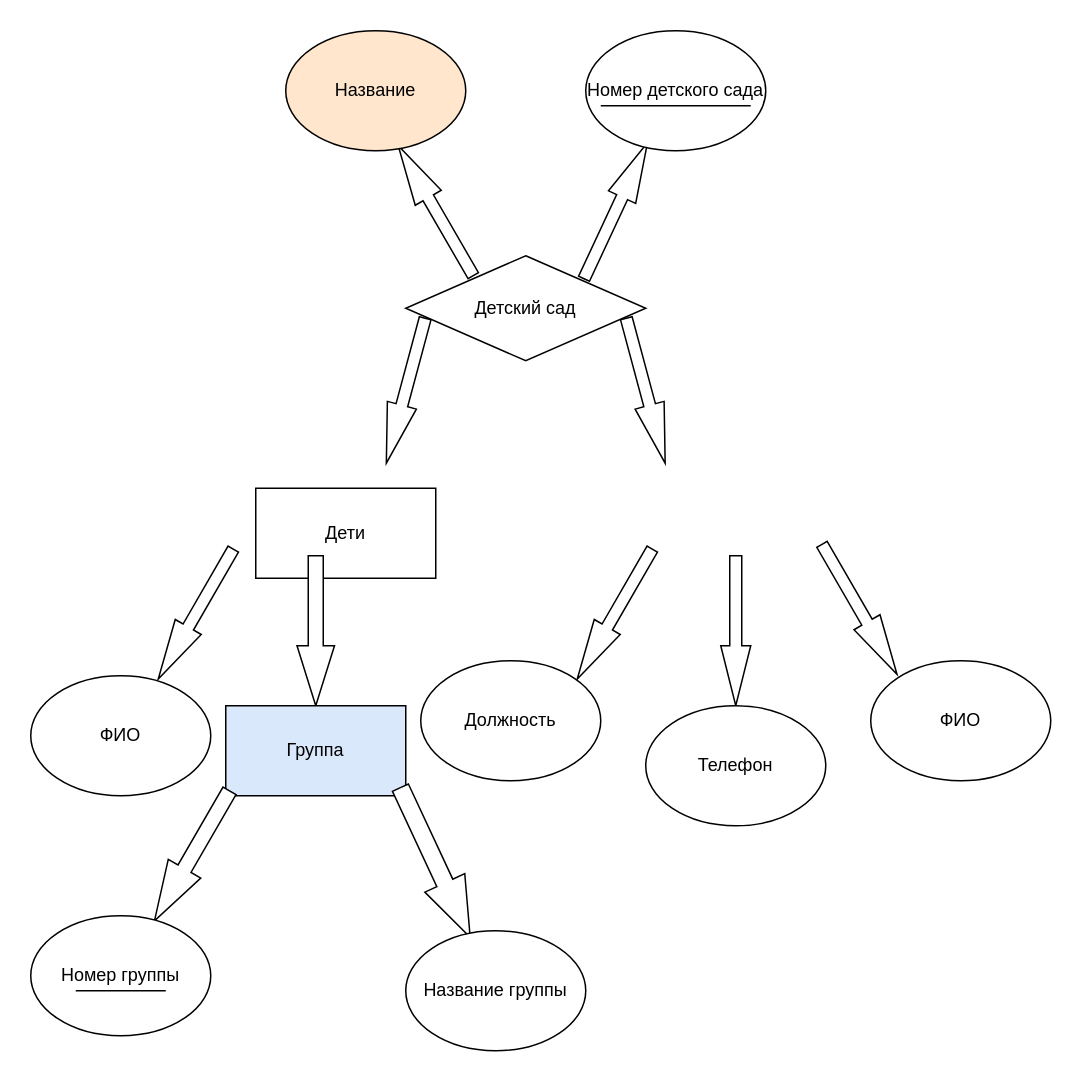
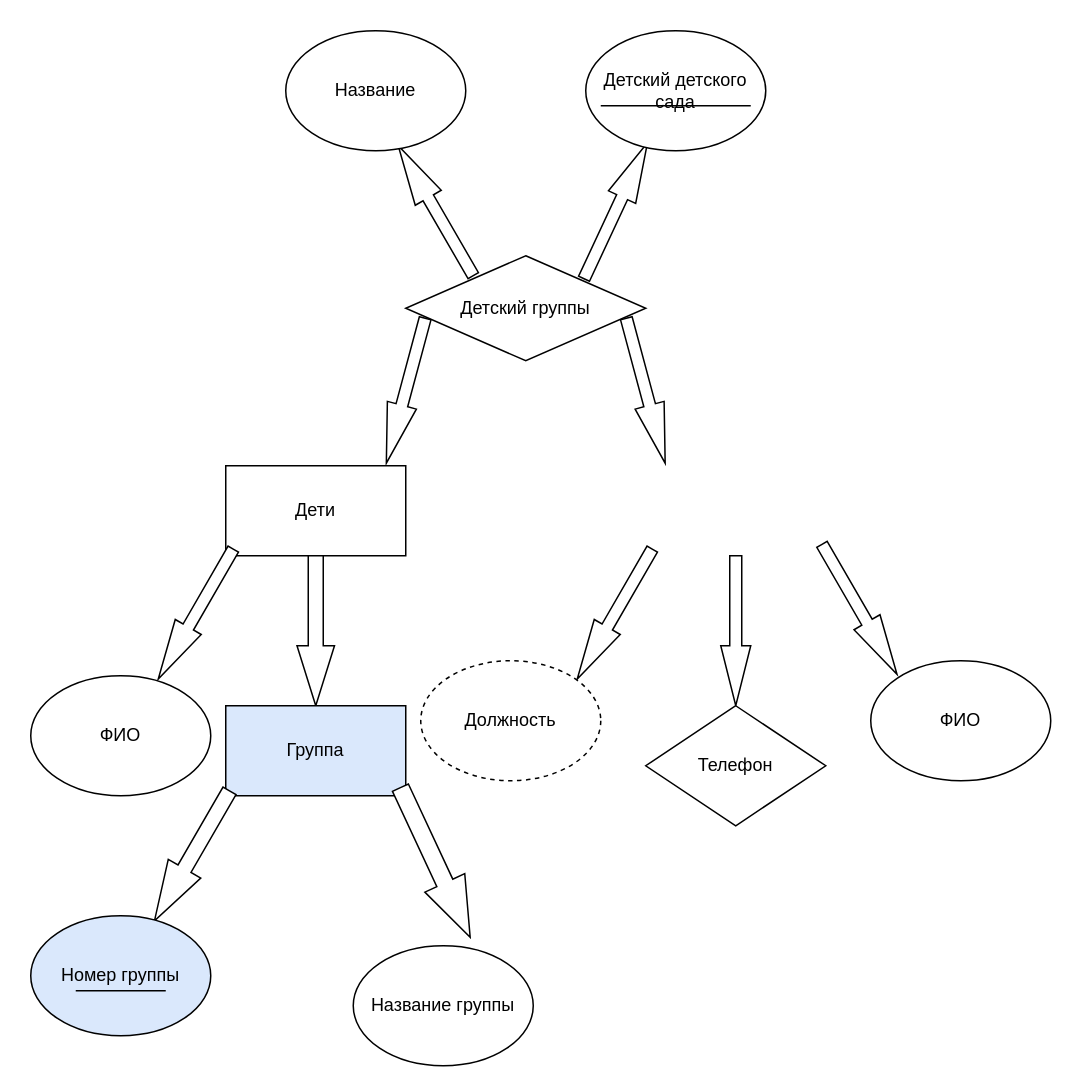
- <mxCell id="6" value="&lt;font style=&quot;vertical-align: inherit;&quot;&gt;&lt;font style=&quot;vertical-align: inherit;&quot;&gt;Название&lt;/font&gt;&lt;/font&gt;" style="ellipse;whiteSpace=wrap;html=1;fillColor=#ffe6cc;" vertex="1" parent="1"><mxGeometry x="190" y="20" width="120" height="80" as="geometry" /></mxCell>
+ <mxCell id="6" value="&lt;font style=&quot;vertical-align: inherit;&quot;&gt;&lt;font style=&quot;vertical-align: inherit;&quot;&gt;Название&lt;/font&gt;&lt;/font&gt;" style="ellipse;whiteSpace=wrap;html=1;" vertex="1" parent="1"><mxGeometry x="190" y="20" width="120" height="80" as="geometry" /></mxCell>
- <mxCell id="4" value="&lt;font style=&quot;vertical-align: inherit;&quot;&gt;&lt;font style=&quot;vertical-align: inherit;&quot;&gt;&lt;font style=&quot;vertical-align: inherit;&quot;&gt;&lt;font style=&quot;vertical-align: inherit;&quot;&gt;Номер детского сада&lt;/font&gt;&lt;/font&gt;&lt;/font&gt;&lt;/font&gt;" style="ellipse;whiteSpace=wrap;html=1;" vertex="1" parent="1"><mxGeometry x="390" y="20" width="120" height="80" as="geometry" /></mxCell>
+ <mxCell id="4" value="&lt;font style=&quot;vertical-align: inherit;&quot;&gt;&lt;font style=&quot;vertical-align: inherit;&quot;&gt;&lt;font style=&quot;vertical-align: inherit;&quot;&gt;&lt;font style=&quot;vertical-align: inherit;&quot;&gt;Детский детского сада&lt;/font&gt;&lt;/font&gt;&lt;/font&gt;&lt;/font&gt;" style="ellipse;whiteSpace=wrap;html=1;" vertex="1" parent="1"><mxGeometry x="390" y="20" width="120" height="80" as="geometry" /></mxCell>
- <mxCell id="2" value="&lt;font style=&quot;vertical-align: inherit;&quot;&gt;&lt;font style=&quot;vertical-align: inherit;&quot;&gt;Детский сад&lt;/font&gt;&lt;/font&gt;" style="rhombus;whiteSpace=wrap;html=1;" vertex="1" parent="1"><mxGeometry x="270" y="170" width="160" height="70" as="geometry" /></mxCell>
+ <mxCell id="2" value="&lt;font style=&quot;vertical-align: inherit;&quot;&gt;&lt;font style=&quot;vertical-align: inherit;&quot;&gt;Детский группы&lt;/font&gt;&lt;/font&gt;" style="rhombus;whiteSpace=wrap;html=1;" vertex="1" parent="1"><mxGeometry x="270" y="170" width="160" height="70" as="geometry" /></mxCell>
- <mxCell id="9" value="&lt;font style=&quot;vertical-align: inherit;&quot;&gt;&lt;font style=&quot;vertical-align: inherit;&quot;&gt;Дети&lt;/font&gt;&lt;/font&gt;" style="rounded=0;whiteSpace=wrap;html=1;" vertex="1" parent="1"><mxGeometry x="170" y="325" width="120" height="60" as="geometry" /></mxCell>
+ <mxCell id="9" value="&lt;font style=&quot;vertical-align: inherit;&quot;&gt;&lt;font style=&quot;vertical-align: inherit;&quot;&gt;Дети&lt;/font&gt;&lt;/font&gt;" style="rounded=0;whiteSpace=wrap;html=1;" vertex="1" parent="1"><mxGeometry x="150" y="310" width="120" height="60" as="geometry" /></mxCell>
- <mxCell id="15" value="&lt;font style=&quot;vertical-align: inherit;&quot;&gt;&lt;font style=&quot;vertical-align: inherit;&quot;&gt;Должность&lt;/font&gt;&lt;/font&gt;" style="ellipse;whiteSpace=wrap;html=1;" vertex="1" parent="1"><mxGeometry x="280" y="440" width="120" height="80" as="geometry" /></mxCell>
+ <mxCell id="15" value="&lt;font style=&quot;vertical-align: inherit;&quot;&gt;&lt;font style=&quot;vertical-align: inherit;&quot;&gt;Должность&lt;/font&gt;&lt;/font&gt;" style="ellipse;whiteSpace=wrap;html=1;dashed=1;" vertex="1" parent="1"><mxGeometry x="280" y="440" width="120" height="80" as="geometry" /></mxCell>
- <mxCell id="13" value="&lt;font style=&quot;vertical-align: inherit;&quot;&gt;&lt;font style=&quot;vertical-align: inherit;&quot;&gt;&lt;font style=&quot;vertical-align: inherit;&quot;&gt;&lt;font style=&quot;vertical-align: inherit;&quot;&gt;Телефон&lt;/font&gt;&lt;/font&gt;&lt;/font&gt;&lt;/font&gt;" style="ellipse;whiteSpace=wrap;html=1;" vertex="1" parent="1"><mxGeometry x="430" y="470" width="120" height="80" as="geometry" /></mxCell>
+ <mxCell id="13" value="&lt;font style=&quot;vertical-align: inherit;&quot;&gt;&lt;font style=&quot;vertical-align: inherit;&quot;&gt;&lt;font style=&quot;vertical-align: inherit;&quot;&gt;&lt;font style=&quot;vertical-align: inherit;&quot;&gt;Телефон&lt;/font&gt;&lt;/font&gt;&lt;/font&gt;&lt;/font&gt;" style="rhombus;whiteSpace=wrap;html=1;" vertex="1" parent="1"><mxGeometry x="430" y="470" width="120" height="80" as="geometry" /></mxCell>
- <mxCell id="22" value="&lt;font style=&quot;vertical-align: inherit;&quot;&gt;&lt;font style=&quot;vertical-align: inherit;&quot;&gt;&lt;font style=&quot;vertical-align: inherit;&quot;&gt;&lt;font style=&quot;vertical-align: inherit;&quot;&gt;Номер группы&lt;/font&gt;&lt;/font&gt;&lt;/font&gt;&lt;/font&gt;" style="ellipse;whiteSpace=wrap;html=1;" vertex="1" parent="1"><mxGeometry x="20" y="610" width="120" height="80" as="geometry" /></mxCell>
+ <mxCell id="22" value="&lt;font style=&quot;vertical-align: inherit;&quot;&gt;&lt;font style=&quot;vertical-align: inherit;&quot;&gt;&lt;font style=&quot;vertical-align: inherit;&quot;&gt;&lt;font style=&quot;vertical-align: inherit;&quot;&gt;Номер группы&lt;/font&gt;&lt;/font&gt;&lt;/font&gt;&lt;/font&gt;" style="ellipse;whiteSpace=wrap;html=1;fillColor=#dae8fc;" vertex="1" parent="1"><mxGeometry x="20" y="610" width="120" height="80" as="geometry" /></mxCell>
- <mxCell id="23" value="&lt;font style=&quot;vertical-align: inherit;&quot;&gt;&lt;font style=&quot;vertical-align: inherit;&quot;&gt;Название группы&lt;/font&gt;&lt;/font&gt;" style="ellipse;whiteSpace=wrap;html=1;" vertex="1" parent="1"><mxGeometry x="270" y="620" width="120" height="80" as="geometry" /></mxCell>
+ <mxCell id="23" value="&lt;font style=&quot;vertical-align: inherit;&quot;&gt;&lt;font style=&quot;vertical-align: inherit;&quot;&gt;Название группы&lt;/font&gt;&lt;/font&gt;" style="ellipse;whiteSpace=wrap;html=1;" vertex="1" parent="1"><mxGeometry x="235" y="630" width="120" height="80" as="geometry" /></mxCell>
